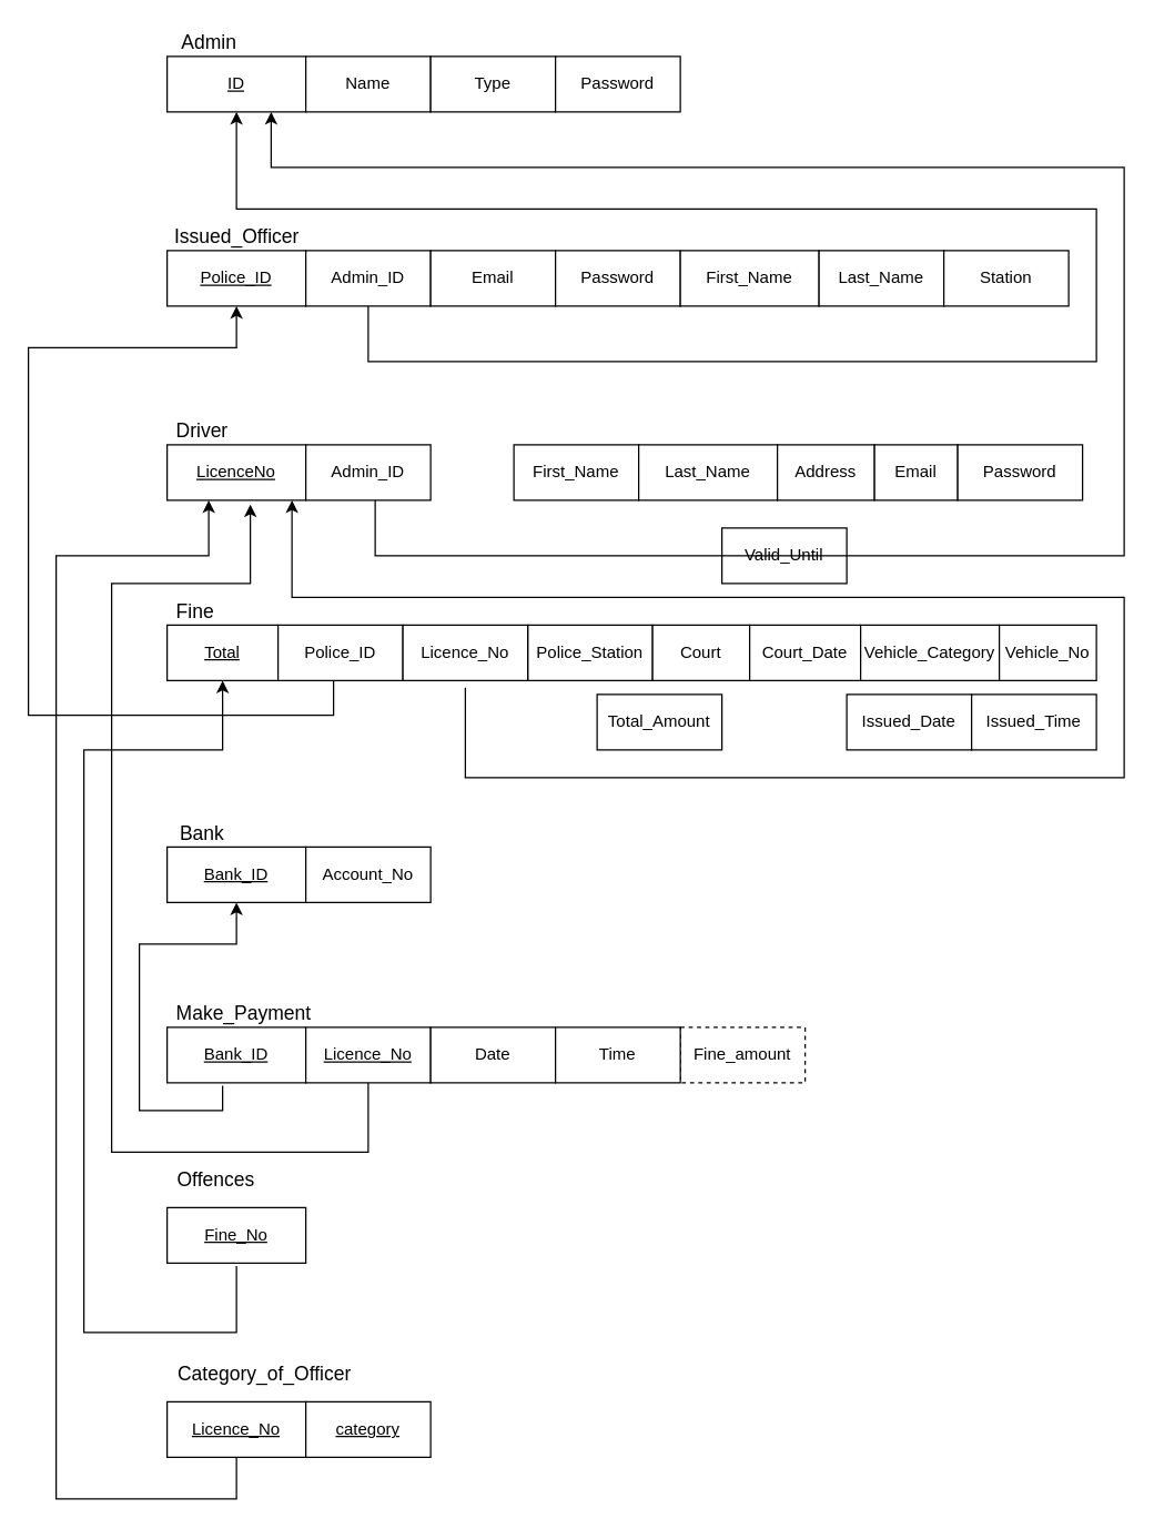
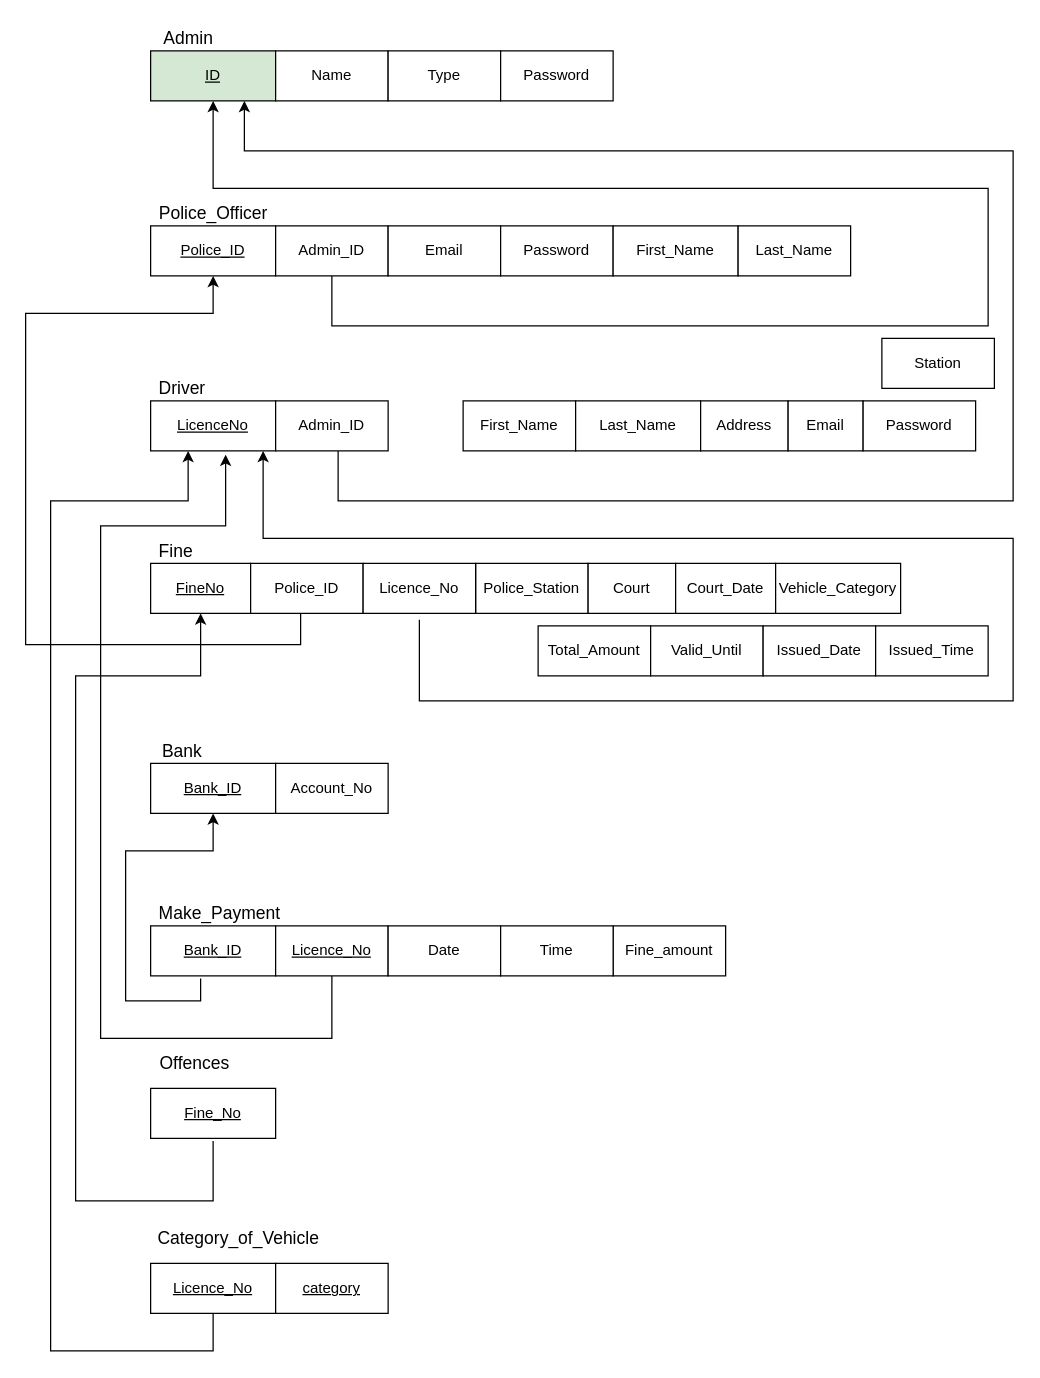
- <mxCell id="9" value="&lt;u&gt;&lt;font style=&quot;font-size: 12px&quot;&gt;ID&lt;/font&gt;&lt;/u&gt;" style="rounded=0;whiteSpace=wrap;html=1;" parent="1" vertex="1"><mxGeometry x="120" y="40" width="100" height="40" as="geometry" /></mxCell>
+ <mxCell id="9" value="&lt;u&gt;&lt;font style=&quot;font-size: 12px&quot;&gt;ID&lt;/font&gt;&lt;/u&gt;" style="rounded=0;whiteSpace=wrap;html=1;fillColor=#d5e8d4;" parent="1" vertex="1"><mxGeometry x="120" y="40" width="100" height="40" as="geometry" /></mxCell>
- <mxCell id="3" value="&lt;font style=&quot;font-size: 14px&quot;&gt;Issued_Officer&lt;/font&gt;" style="text;html=1;align=center;verticalAlign=middle;resizable=0;points=[];autosize=1;" parent="1" vertex="1"><mxGeometry x="120" y="160" width="100" height="20" as="geometry" /></mxCell>
+ <mxCell id="3" value="&lt;font style=&quot;font-size: 14px&quot;&gt;Police_Officer&lt;/font&gt;" style="text;html=1;align=center;verticalAlign=middle;resizable=0;points=[];autosize=1;" parent="1" vertex="1"><mxGeometry x="120" y="160" width="100" height="20" as="geometry" /></mxCell>
- <mxCell id="25" value="Station" style="rounded=0;whiteSpace=wrap;html=1;" parent="1" vertex="1"><mxGeometry x="680" y="180" width="90" height="40" as="geometry" /></mxCell>
+ <mxCell id="25" value="Station" style="rounded=0;whiteSpace=wrap;html=1;" parent="1" vertex="1"><mxGeometry x="705" y="270" width="90" height="40" as="geometry" /></mxCell>
- <mxCell id="34" value="Valid_Until" style="rounded=0;whiteSpace=wrap;html=1;" parent="1" vertex="1"><mxGeometry x="520" y="380" width="90" height="40" as="geometry" /></mxCell>
+ <mxCell id="34" value="Valid_Until" style="rounded=0;whiteSpace=wrap;html=1;" parent="1" vertex="1"><mxGeometry x="520" y="500" width="90" height="40" as="geometry" /></mxCell>
- <mxCell id="26" value="&lt;u&gt;&lt;font style=&quot;font-size: 12px&quot;&gt;Total&lt;/font&gt;&lt;/u&gt;" style="rounded=0;whiteSpace=wrap;html=1;" parent="1" vertex="1"><mxGeometry x="120" y="450" width="80" height="40" as="geometry" /></mxCell>
+ <mxCell id="26" value="&lt;u&gt;&lt;font style=&quot;font-size: 12px&quot;&gt;FineNo&lt;/font&gt;&lt;/u&gt;" style="rounded=0;whiteSpace=wrap;html=1;" parent="1" vertex="1"><mxGeometry x="120" y="450" width="80" height="40" as="geometry" /></mxCell>
- <mxCell id="37" value="Vehicle_No" style="rounded=0;whiteSpace=wrap;html=1;" parent="1" vertex="1"><mxGeometry x="720" y="450" width="70" height="40" as="geometry" /></mxCell>
- <mxCell id="40" value="Fine_amount" style="rounded=0;whiteSpace=wrap;html=1;dashed=1;" parent="1" vertex="1"><mxGeometry x="490" y="740" width="90" height="40" as="geometry" /></mxCell>
+ <mxCell id="40" value="Fine_amount" style="rounded=0;whiteSpace=wrap;html=1;" parent="1" vertex="1"><mxGeometry x="490" y="740" width="90" height="40" as="geometry" /></mxCell>
- <mxCell id="45" value="&lt;font style=&quot;font-size: 14px&quot;&gt;Category_of_Officer&lt;/font&gt;" style="text;html=1;align=center;verticalAlign=middle;resizable=0;points=[];autosize=1;" parent="1" vertex="1"><mxGeometry x="120" y="980" width="140" height="20" as="geometry" /></mxCell>
+ <mxCell id="45" value="&lt;font style=&quot;font-size: 14px&quot;&gt;Category_of_Vehicle&lt;/font&gt;" style="text;html=1;align=center;verticalAlign=middle;resizable=0;points=[];autosize=1;" parent="1" vertex="1"><mxGeometry x="120" y="980" width="140" height="20" as="geometry" /></mxCell>
